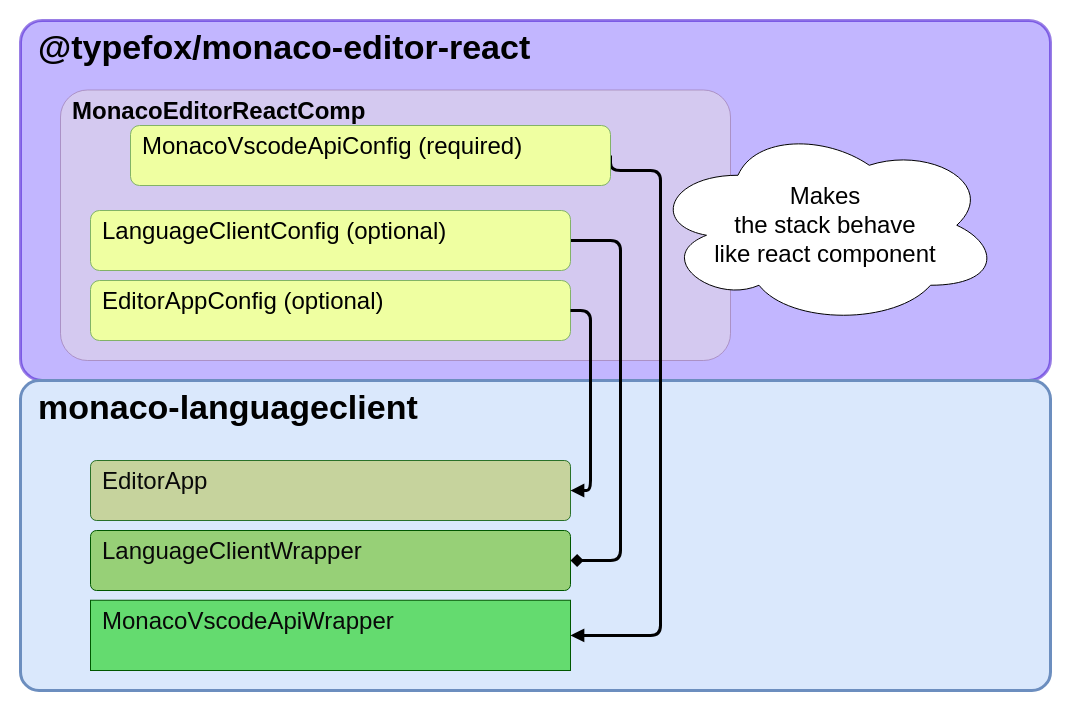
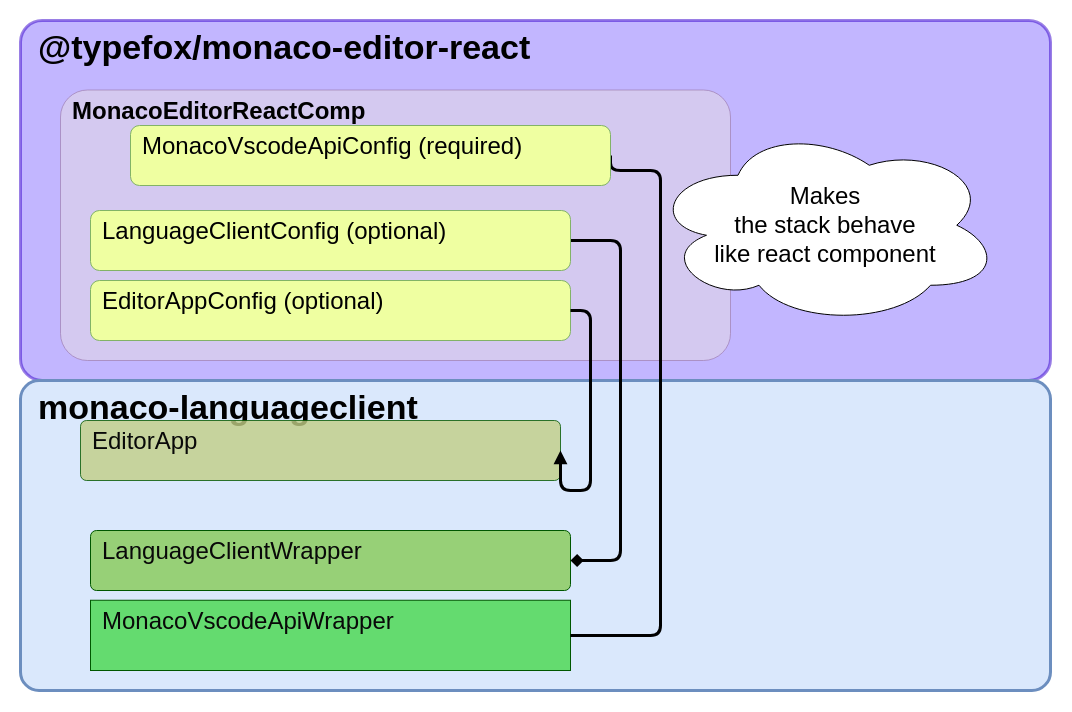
- <mxCell id="7" value="&lt;font style=&quot;font-size: 24px;&quot;&gt;EditorApp&lt;/font&gt;" style="rounded=1;html=1;fillColor=#C2CF86;strokeColor=#005700;fontColor=#090909;verticalAlign=top;arcSize=10;whiteSpace=wrap;align=left;spacingLeft=10;opacity=80;" parent="1" vertex="1"><mxGeometry x="90" y="460" width="480" height="60" as="geometry" /></mxCell>
+ <mxCell id="7" value="&lt;font style=&quot;font-size: 24px;&quot;&gt;EditorApp&lt;/font&gt;" style="rounded=1;html=1;fillColor=#C2CF86;strokeColor=#005700;fontColor=#090909;verticalAlign=top;arcSize=10;whiteSpace=wrap;align=left;spacingLeft=10;opacity=80;" parent="1" vertex="1"><mxGeometry x="80" y="420" width="480" height="60" as="geometry" /></mxCell>
- <mxCell id="8" style="edgeStyle=orthogonalEdgeStyle;rounded=1;orthogonalLoop=1;jettySize=auto;html=1;entryX=1;entryY=0.5;entryDx=0;entryDy=0;strokeWidth=3;endArrow=block;endFill=1;curved=0;exitX=1;exitY=0.5;exitDx=0;exitDy=0;" parent="1" source="11" target="6" edge="1"><mxGeometry relative="1" as="geometry"><Array as="points"><mxPoint x="660" y="170" /><mxPoint x="660" y="635" /></Array></mxGeometry></mxCell>
+ <mxCell id="8" style="edgeStyle=orthogonalEdgeStyle;rounded=1;orthogonalLoop=1;jettySize=auto;html=1;entryX=1;entryY=0.5;entryDx=0;entryDy=0;strokeWidth=3;endArrow=none;endFill=1;curved=0;exitX=1;exitY=0.5;exitDx=0;exitDy=0;" parent="1" source="11" target="6" edge="1"><mxGeometry relative="1" as="geometry"><Array as="points"><mxPoint x="660" y="170" /><mxPoint x="660" y="635" /></Array></mxGeometry></mxCell>
